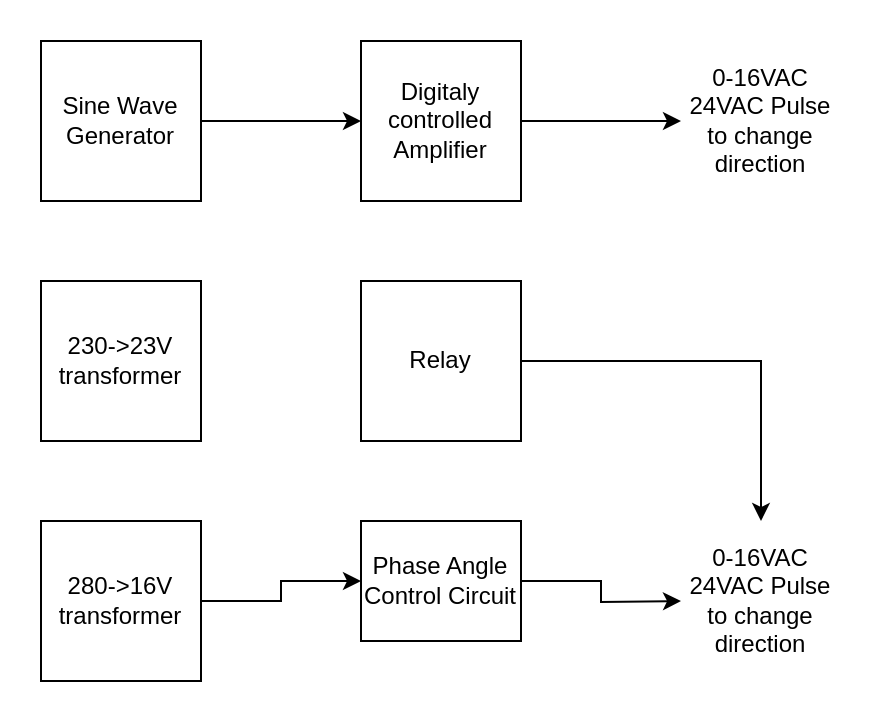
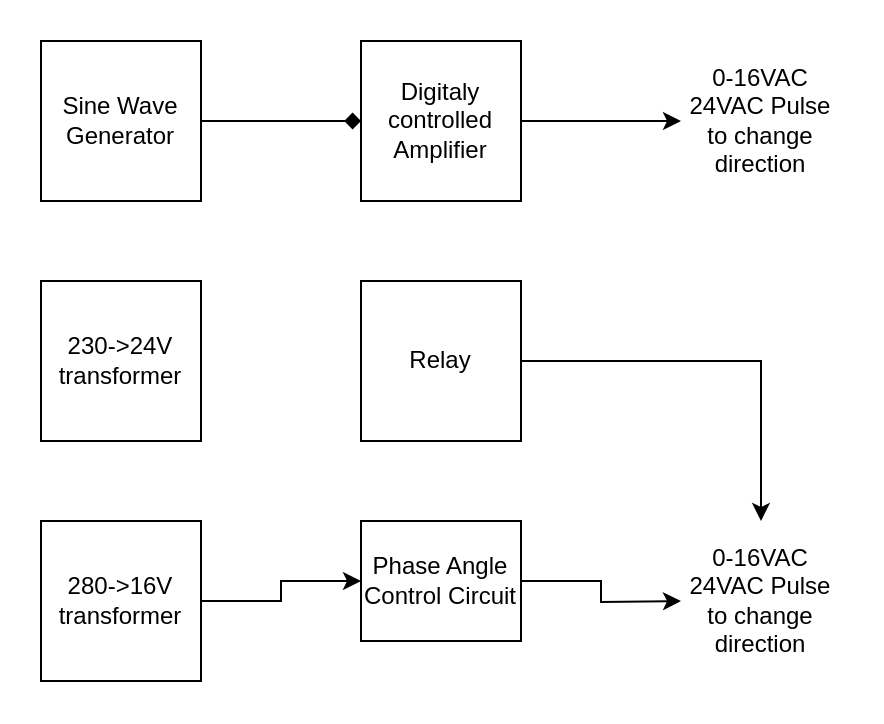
- <mxCell id="2" style="edgeStyle=orthogonalEdgeStyle;rounded=0;orthogonalLoop=1;jettySize=auto;html=1;exitX=1;exitY=0.5;exitDx=0;exitDy=0;entryX=0;entryY=0.5;entryDx=0;entryDy=0;" edge="1" parent="1" source="3" target="5"><mxGeometry relative="1" as="geometry" /></mxCell>
+ <mxCell id="2" style="edgeStyle=orthogonalEdgeStyle;rounded=0;orthogonalLoop=1;jettySize=auto;html=1;exitX=1;exitY=0.5;exitDx=0;exitDy=0;entryX=0;entryY=0.5;entryDx=0;entryDy=0;endArrow=diamond;" edge="1" parent="1" source="3" target="5"><mxGeometry relative="1" as="geometry" /></mxCell>
- <mxCell id="7" value="230-&amp;gt;23V transformer" style="whiteSpace=wrap;html=1;aspect=fixed;" vertex="1" parent="1"><mxGeometry x="20" y="140" width="80" height="80" as="geometry" /></mxCell>
+ <mxCell id="7" value="230-&amp;gt;24V transformer" style="whiteSpace=wrap;html=1;aspect=fixed;" vertex="1" parent="1"><mxGeometry x="20" y="140" width="80" height="80" as="geometry" /></mxCell>
